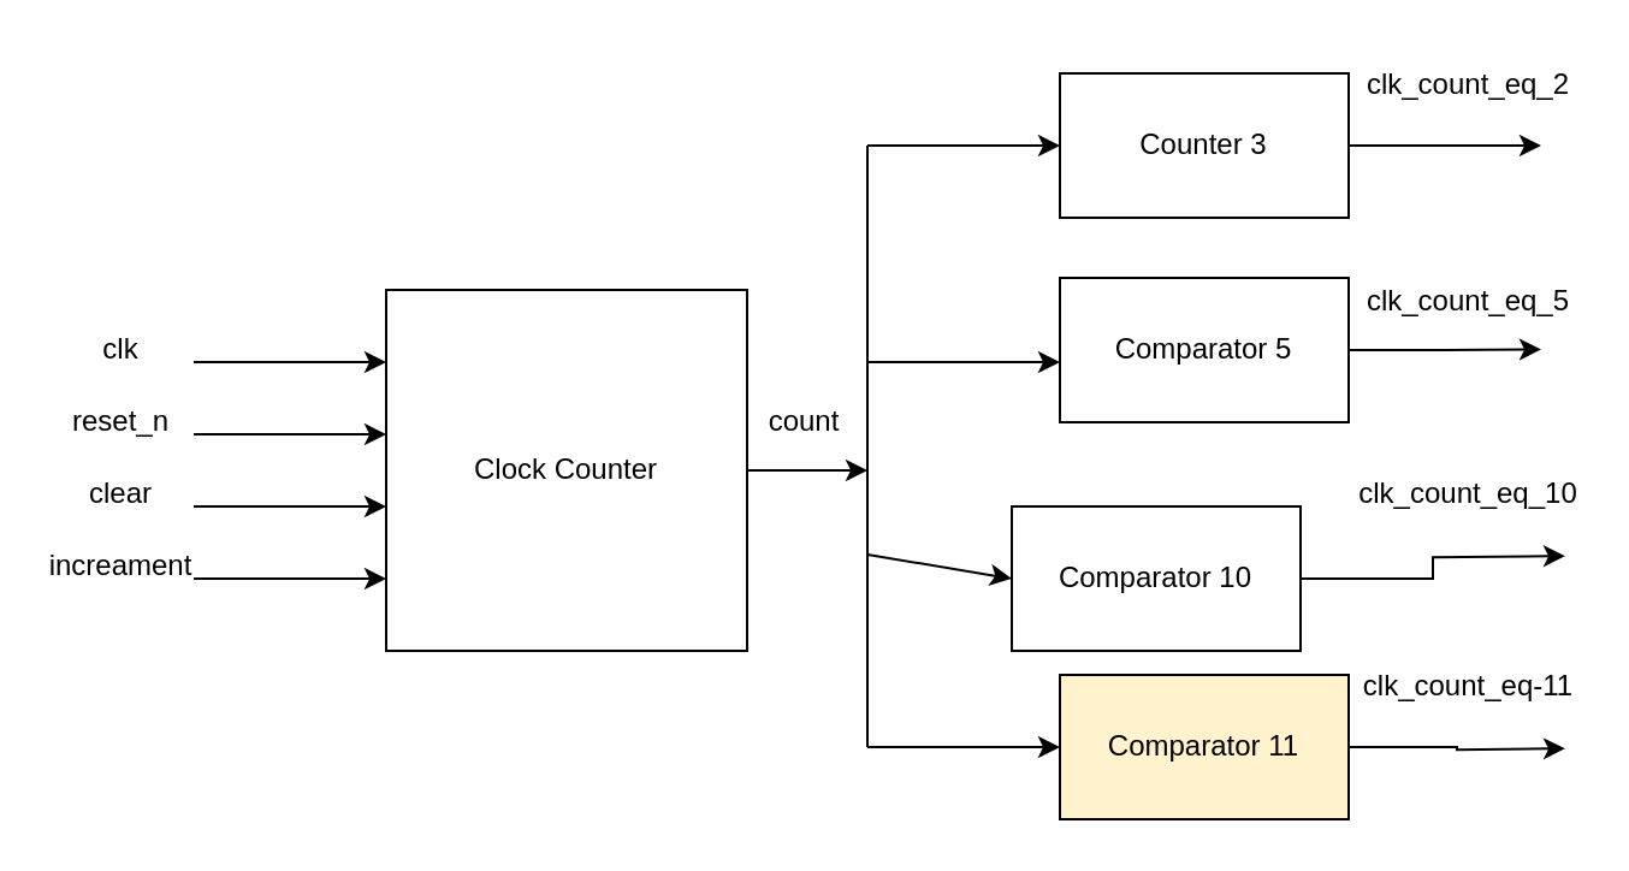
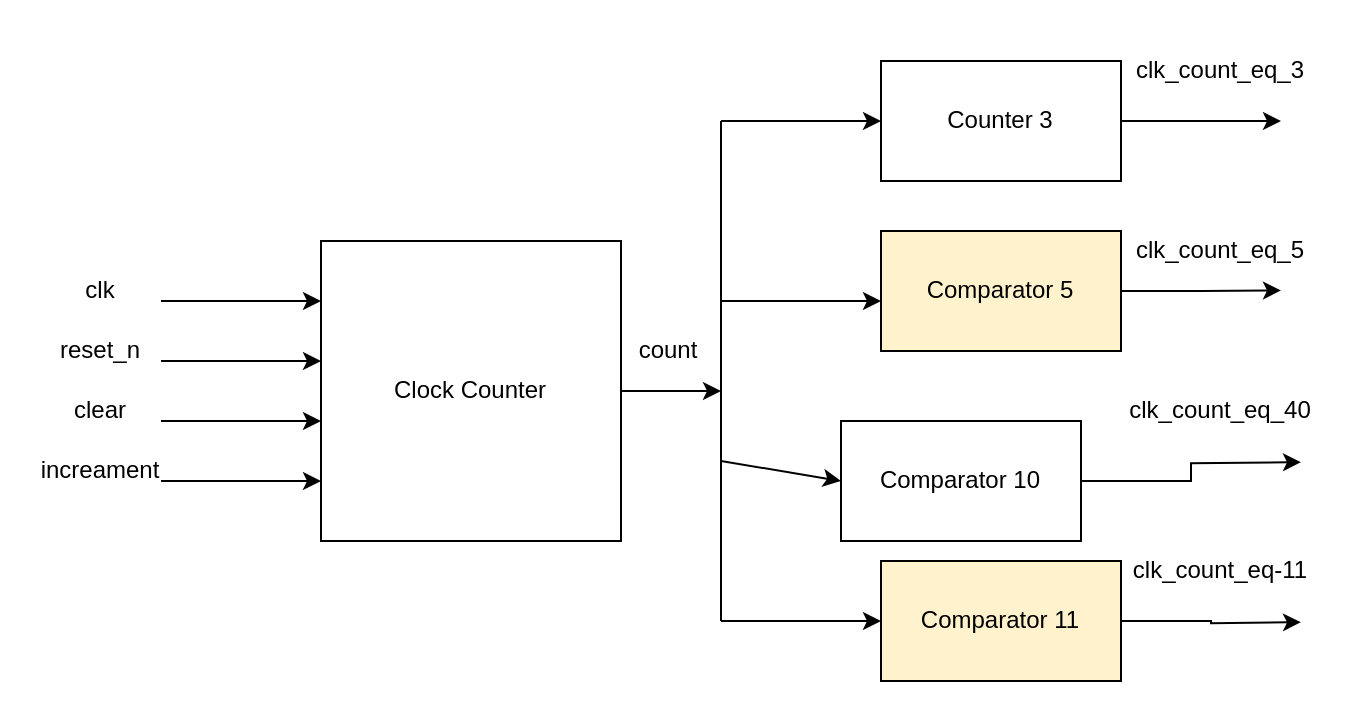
- <mxCell id="26" value="clk_count_eq_2" style="text;html=1;strokeColor=none;fillColor=none;align=center;verticalAlign=middle;whiteSpace=wrap;rounded=0;" vertex="1" parent="1"><mxGeometry x="580" width="60" height="30" as="geometry" y="20" /></mxCell>
+ <mxCell id="26" value="clk_count_eq_3" style="text;html=1;strokeColor=none;fillColor=none;align=center;verticalAlign=middle;whiteSpace=wrap;rounded=0;" vertex="1" parent="1"><mxGeometry x="580" width="60" height="30" as="geometry" y="20" /></mxCell>
- <mxCell id="15" value="Comparator 5" style="rounded=0;whiteSpace=wrap;html=1;" vertex="1" parent="1"><mxGeometry x="440" y="115" width="120" height="60" as="geometry" /></mxCell>
+ <mxCell id="15" value="Comparator 5" style="rounded=0;whiteSpace=wrap;html=1;fillColor=#fff2cc;" vertex="1" parent="1"><mxGeometry x="440" y="115" width="120" height="60" as="geometry" /></mxCell>
- <mxCell id="28" value="clk_count_eq_10" style="text;html=1;strokeColor=none;fillColor=none;align=center;verticalAlign=middle;whiteSpace=wrap;rounded=0;" vertex="1" parent="1"><mxGeometry x="580" y="190" width="60" height="30" as="geometry" /></mxCell>
+ <mxCell id="28" value="clk_count_eq_40" style="text;html=1;strokeColor=none;fillColor=none;align=center;verticalAlign=middle;whiteSpace=wrap;rounded=0;" vertex="1" parent="1"><mxGeometry x="580" y="190" width="60" height="30" as="geometry" /></mxCell>
